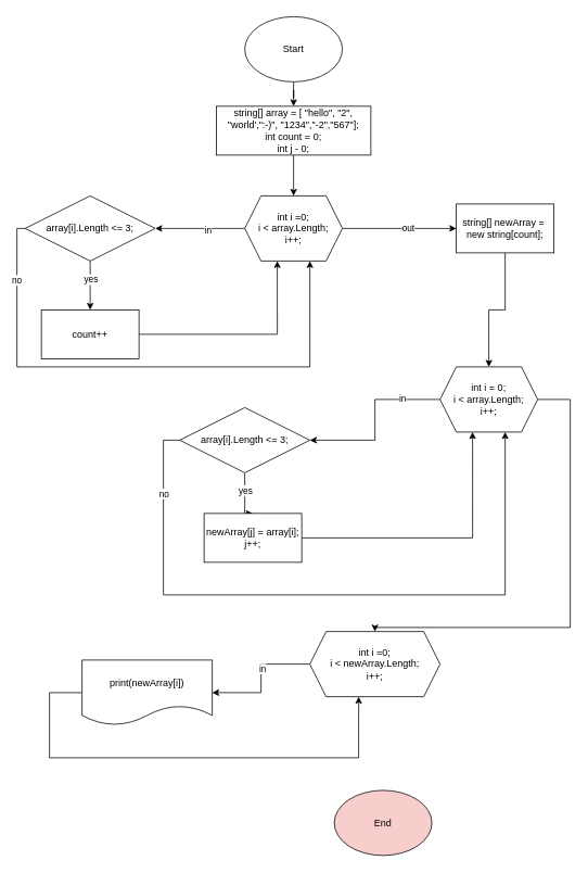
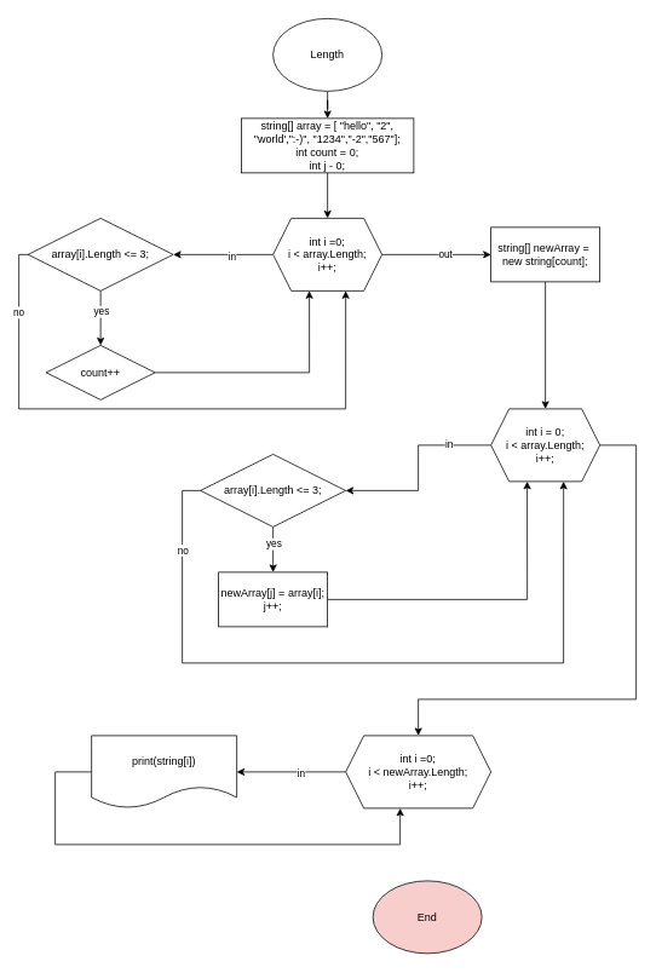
- <mxCell id="3" value="Start" style="ellipse;whiteSpace=wrap;html=1;" vertex="1" parent="1"><mxGeometry x="300" y="20" width="120" height="80" as="geometry" /></mxCell>
+ <mxCell id="3" value="Length" style="ellipse;whiteSpace=wrap;html=1;" vertex="1" parent="1"><mxGeometry x="300" y="20" width="120" height="80" as="geometry" /></mxCell>
- <mxCell id="19" value="string[] newArray =&amp;nbsp;&lt;br&gt;new string[count];" style="rounded=0;whiteSpace=wrap;html=1;" vertex="1" parent="1"><mxGeometry x="560" y="250" width="120" height="60" as="geometry" /></mxCell>
+ <mxCell id="19" value="string[] newArray =&amp;nbsp;&lt;br&gt;new string[count];" style="rounded=0;whiteSpace=wrap;html=1;" vertex="1" parent="1"><mxGeometry x="540" y="250" width="120" height="60" as="geometry" /></mxCell>
- <mxCell id="17" value="count++" style="rounded=0;whiteSpace=wrap;html=1;" vertex="1" parent="1"><mxGeometry x="50" y="380" width="120" height="60" as="geometry" /></mxCell>
+ <mxCell id="17" value="count++" style="rhombus;whiteSpace=wrap;html=1;" vertex="1" parent="1"><mxGeometry x="50" y="380" width="120" height="60" as="geometry" /></mxCell>
- <mxCell id="30" value="newArray[j] = array[i];&lt;br&gt;j++;" style="rounded=0;whiteSpace=wrap;html=1;" vertex="1" parent="1"><mxGeometry x="250" y="630" width="120" height="60" as="geometry" /></mxCell>
+ <mxCell id="30" value="newArray[j] = array[i];&lt;br&gt;j++;" style="rounded=0;whiteSpace=wrap;html=1;" vertex="1" parent="1"><mxGeometry x="240" y="630" width="120" height="60" as="geometry" /></mxCell>
- <mxCell id="33" value="int i =0;&lt;br&gt;i &amp;lt; newArray.Length;&lt;br&gt;i++;" style="shape=hexagon;perimeter=hexagonPerimeter2;whiteSpace=wrap;html=1;fixedSize=1;" vertex="1" parent="1"><mxGeometry x="380" y="775" width="160" height="80" as="geometry" /></mxCell>
+ <mxCell id="33" value="int i =0;&lt;br&gt;i &amp;lt; newArray.Length;&lt;br&gt;i++;" style="shape=hexagon;perimeter=hexagonPerimeter2;whiteSpace=wrap;html=1;fixedSize=1;" vertex="1" parent="1"><mxGeometry x="380" y="810" width="160" height="80" as="geometry" /></mxCell>
- <mxCell id="35" value="print(newArray[i])" style="shape=document;whiteSpace=wrap;html=1;boundedLbl=1;" vertex="1" parent="1"><mxGeometry x="100" y="810" width="160" height="80" as="geometry" /></mxCell>
+ <mxCell id="35" value="print(string[i])" style="shape=document;whiteSpace=wrap;html=1;boundedLbl=1;" vertex="1" parent="1"><mxGeometry x="100" y="810" width="160" height="80" as="geometry" /></mxCell>
